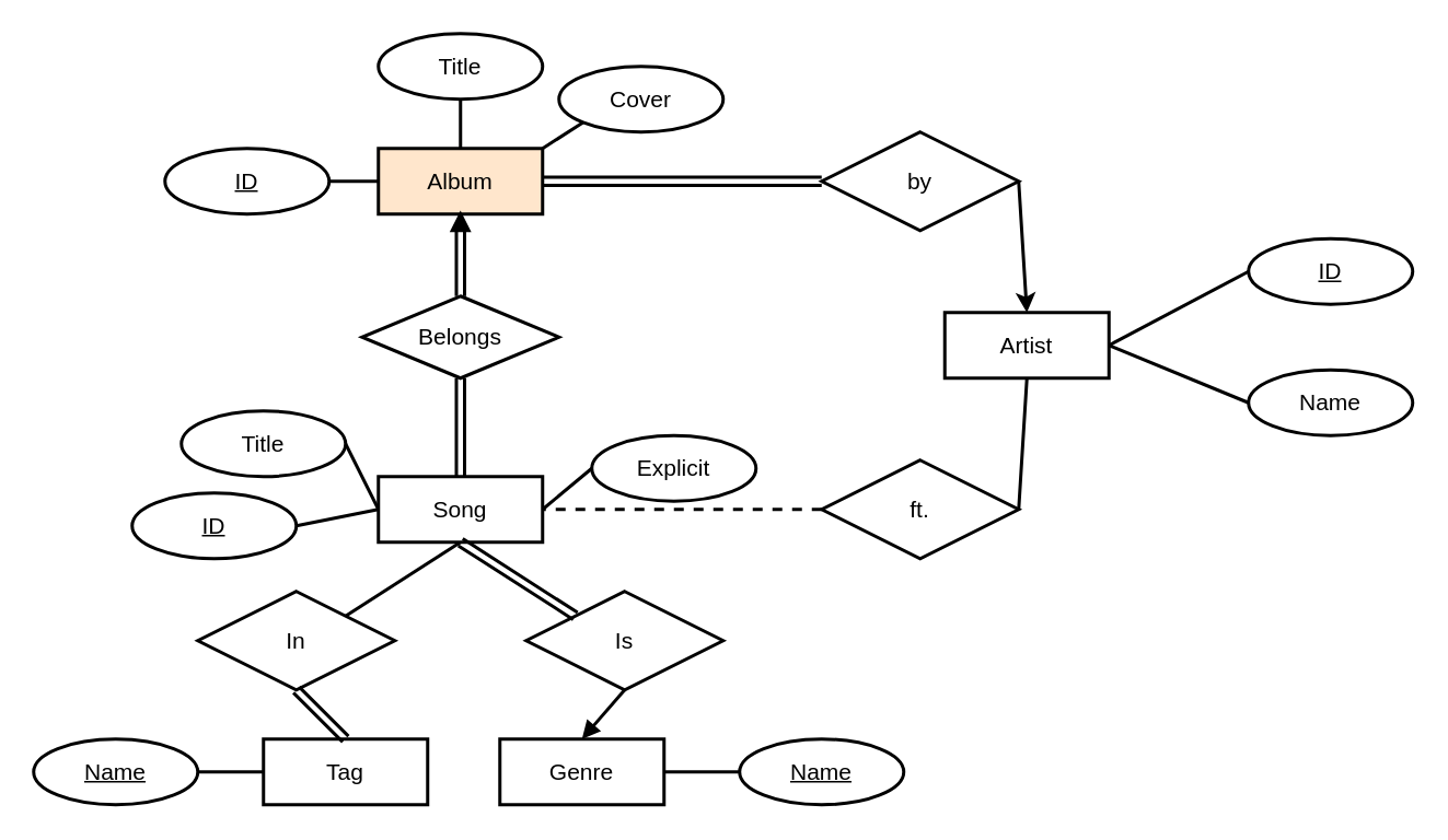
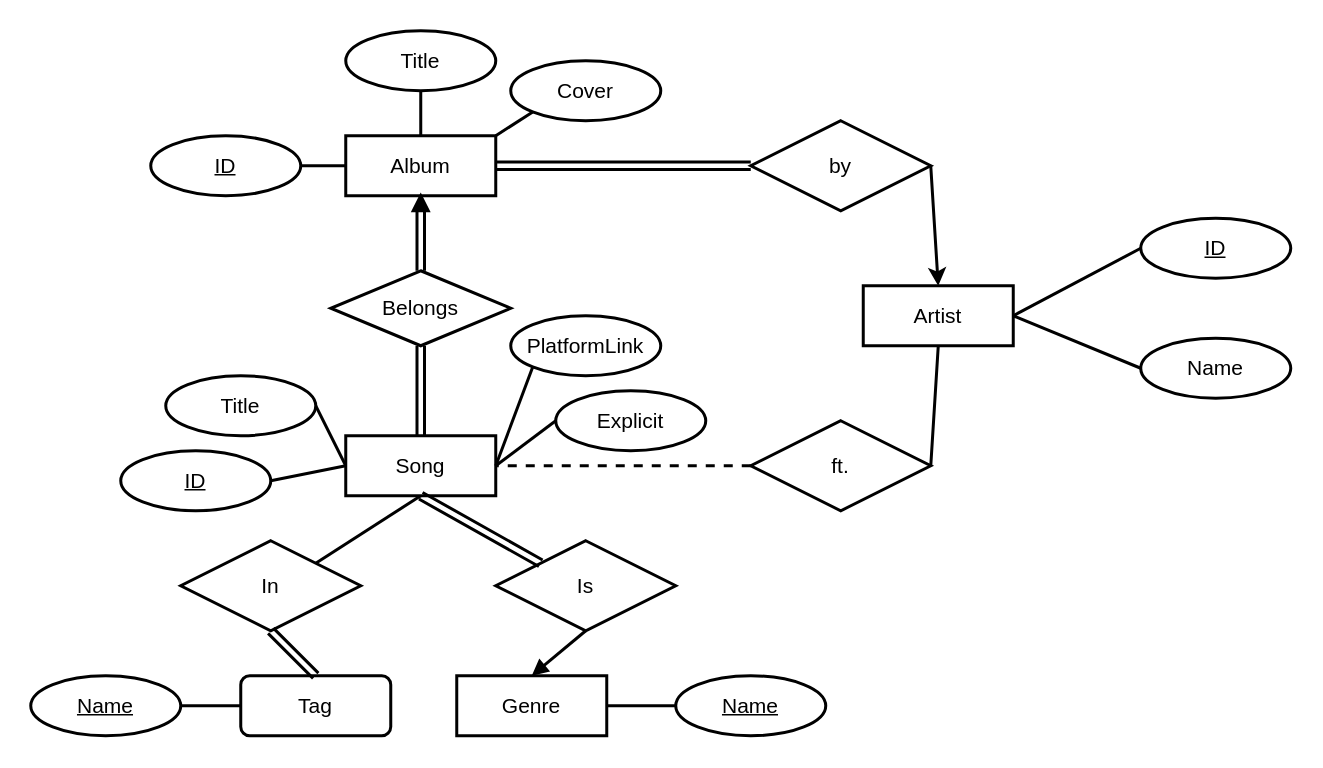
- <mxCell id="13" value="Album" style="whiteSpace=wrap;html=1;align=center;strokeWidth=2;fontSize=14;fillColor=#ffe6cc;" parent="1" vertex="1"><mxGeometry x="230" y="90" width="100" height="40" as="geometry" /></mxCell>
+ <mxCell id="13" value="Album" style="whiteSpace=wrap;html=1;align=center;strokeWidth=2;fontSize=14;" parent="1" vertex="1"><mxGeometry x="230" y="90" width="100" height="40" as="geometry" /></mxCell>
+ <mxCell id="36" value="PlatformLink" style="ellipse;whiteSpace=wrap;html=1;align=center;fillColor=none;strokeWidth=2;fontSize=14;" parent="1" vertex="1"><mxGeometry x="340" y="210" width="100" height="40" as="geometry" /></mxCell>
+ <mxCell id="35" style="edgeStyle=none;rounded=0;orthogonalLoop=1;jettySize=auto;html=1;exitX=0;exitY=1;exitDx=0;exitDy=0;entryX=1;entryY=0.5;entryDx=0;entryDy=0;startArrow=none;startFill=0;endArrow=none;endFill=0;strokeWidth=2;fontSize=14;" parent="1" source="36" target="4" edge="1"><mxGeometry relative="1" as="geometry" /></mxCell>
- <mxCell id="27" value="Explicit" style="ellipse;whiteSpace=wrap;html=1;align=center;fillColor=none;strokeWidth=2;fontSize=14;" parent="1" vertex="1"><mxGeometry x="360" y="265" width="100" height="40" as="geometry" /></mxCell>
+ <mxCell id="27" value="Explicit" style="ellipse;whiteSpace=wrap;html=1;align=center;fillColor=none;strokeWidth=2;fontSize=14;" parent="1" vertex="1"><mxGeometry x="370" y="260" width="100" height="40" as="geometry" /></mxCell>
- <mxCell id="30" value="Is" style="shape=rhombus;perimeter=rhombusPerimeter;whiteSpace=wrap;html=1;align=center;fillColor=none;strokeWidth=2;fontSize=14;" parent="1" vertex="1"><mxGeometry x="320" y="360" width="120" height="60" as="geometry" /></mxCell>
+ <mxCell id="30" value="Is" style="shape=rhombus;perimeter=rhombusPerimeter;whiteSpace=wrap;html=1;align=center;fillColor=none;strokeWidth=2;fontSize=14;" parent="1" vertex="1"><mxGeometry x="330" y="360" width="120" height="60" as="geometry" /></mxCell>
- <mxCell id="24" value="Tag" style="whiteSpace=wrap;html=1;align=center;fillColor=none;strokeWidth=2;fontSize=14;" parent="1" vertex="1"><mxGeometry x="160" y="450" width="100" height="40" as="geometry" /></mxCell>
+ <mxCell id="24" value="Tag" style="whiteSpace=wrap;html=1;align=center;fillColor=none;strokeWidth=2;fontSize=14;rounded=1;" parent="1" vertex="1"><mxGeometry x="160" y="450" width="100" height="40" as="geometry" /></mxCell>
